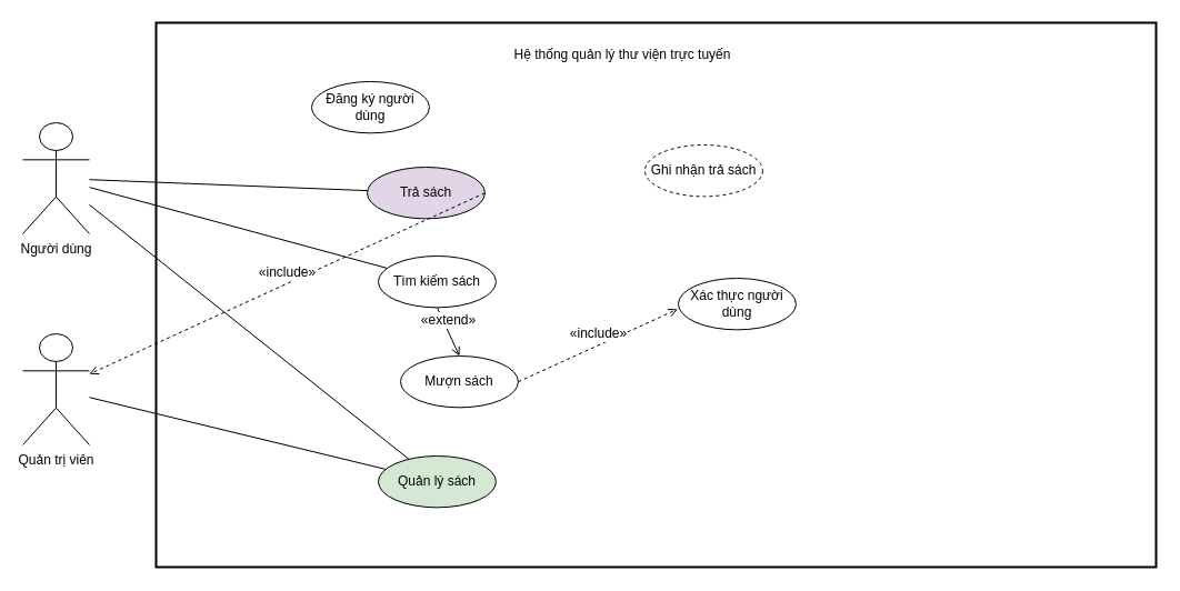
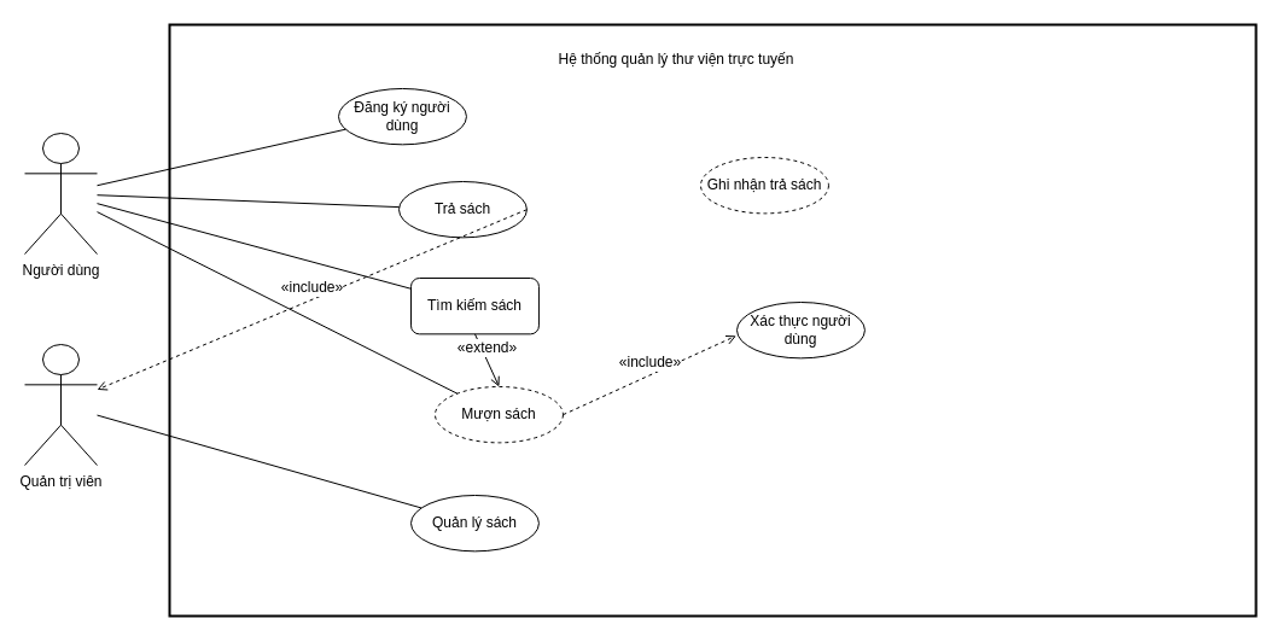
+ <mxCell id="16" style="endArrow=none;html=1;" parent="1" source="2" target="6" edge="1"><mxGeometry relative="1" as="geometry" /></mxCell>
- <mxCell id="9" value="Trả sách" style="ellipse;whiteSpace=wrap;html=1;aspect=fixed;fillColor=#e1d5e7;" parent="4" vertex="1"><mxGeometry x="190" y="130.004" width="105.946" height="46.351" as="geometry" /></mxCell>
+ <mxCell id="9" value="Trả sách" style="ellipse;whiteSpace=wrap;html=1;aspect=fixed;" parent="4" vertex="1"><mxGeometry x="190" y="130.004" width="105.946" height="46.351" as="geometry" /></mxCell>
- <mxCell id="7" value="Tìm kiếm sách" style="ellipse;whiteSpace=wrap;html=1;aspect=fixed;" parent="4" vertex="1"><mxGeometry x="200" y="209.999" width="105.946" height="46.351" as="geometry" /></mxCell>
+ <mxCell id="7" value="Tìm kiếm sách" style="whiteSpace=wrap;html=1;aspect=fixed;rounded=1;" parent="4" vertex="1"><mxGeometry x="200" y="209.999" width="105.946" height="46.351" as="geometry" /></mxCell>
- <mxCell id="18" style="endArrow=none;html=1;" parent="1" source="2" target="10" edge="1"><mxGeometry relative="1" as="geometry" /></mxCell>
+ <mxCell id="18" style="endArrow=none;html=1;" parent="1" source="2" target="8" edge="1"><mxGeometry relative="1" as="geometry" /></mxCell>
- <mxCell id="8" value="Mượn sách" style="ellipse;whiteSpace=wrap;html=1;aspect=fixed;" parent="4" vertex="1"><mxGeometry x="220" y="299.996" width="105.946" height="46.351" as="geometry" /></mxCell>
+ <mxCell id="8" value="Mượn sách" style="ellipse;whiteSpace=wrap;html=1;aspect=fixed;dashed=1;" parent="4" vertex="1"><mxGeometry x="220" y="299.996" width="105.946" height="46.351" as="geometry" /></mxCell>
- <mxCell id="3" value="Quản trị viên" style="shape=umlActor;verticalLabelPosition=bottom;verticalAlign=top;html=1;" parent="1" vertex="1"><mxGeometry x="20" y="300" width="60" height="100" as="geometry" /></mxCell>
+ <mxCell id="3" value="Quản trị viên" style="shape=umlActor;verticalLabelPosition=bottom;verticalAlign=top;html=1;" parent="1" vertex="1"><mxGeometry x="20" y="285" width="60" height="100" as="geometry" /></mxCell>
- <mxCell id="10" value="Quản lý sách" style="ellipse;whiteSpace=wrap;html=1;aspect=fixed;fillColor=#d5e8d4;" parent="4" vertex="1"><mxGeometry x="200" y="389.997" width="105.946" height="46.351" as="geometry" /></mxCell>
+ <mxCell id="10" value="Quản lý sách" style="ellipse;whiteSpace=wrap;html=1;aspect=fixed;" parent="4" vertex="1"><mxGeometry x="200" y="389.997" width="105.946" height="46.351" as="geometry" /></mxCell>
